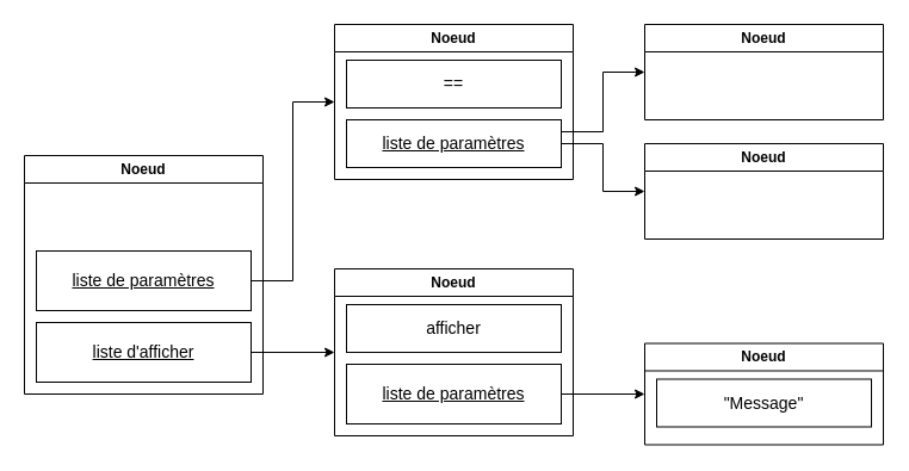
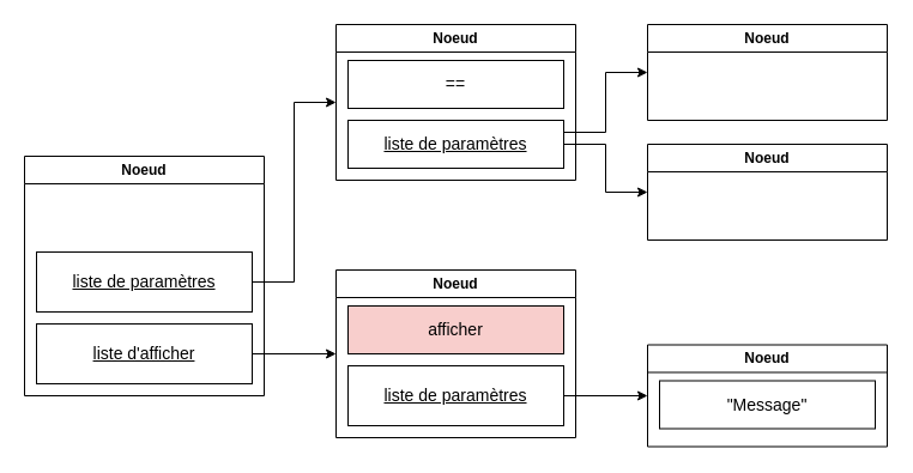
- <mxCell id="15" value="&lt;span style=&quot;font-size: 14px;&quot;&gt;afficher&lt;/span&gt;" style="whiteSpace=wrap;html=1;" vertex="1" parent="14"><mxGeometry x="10" y="30" width="180" height="40" as="geometry" /></mxCell>
+ <mxCell id="15" value="&lt;span style=&quot;font-size: 14px;&quot;&gt;afficher&lt;/span&gt;" style="whiteSpace=wrap;html=1;fillColor=#f8cecc;" vertex="1" parent="14"><mxGeometry x="10" y="30" width="180" height="40" as="geometry" /></mxCell>
